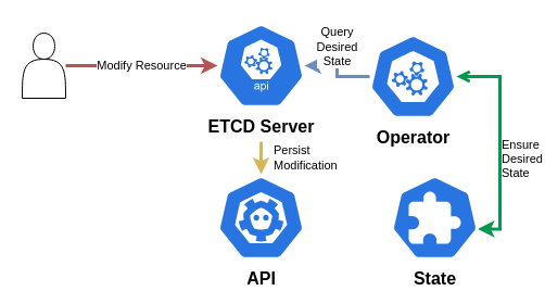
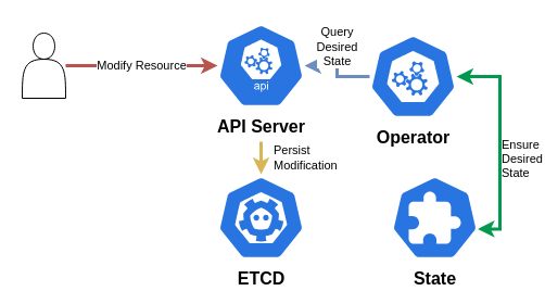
- <mxCell id="2" value="Ensure&lt;br&gt;Desired&lt;br&gt;State" style="edgeStyle=orthogonalEdgeStyle;rounded=0;orthogonalLoop=1;jettySize=auto;html=1;entryX=1;entryY=0.5;entryDx=0;entryDy=0;entryPerimeter=0;exitX=0.995;exitY=0.63;exitDx=0;exitDy=0;exitPerimeter=0;strokeWidth=3;strokeColor=#00994D;startArrow=classic;startFill=1;labelPosition=right;verticalLabelPosition=bottom;align=left;verticalAlign=top;spacingBottom=0;spacingTop=-11;endArrow=open;" edge="1" parent="1" source="3" target="8"><mxGeometry relative="1" as="geometry" /></mxCell>
+ <mxCell id="2" value="Ensure&lt;br&gt;Desired&lt;br&gt;State" style="edgeStyle=orthogonalEdgeStyle;rounded=0;orthogonalLoop=1;jettySize=auto;html=1;entryX=1;entryY=0.5;entryDx=0;entryDy=0;entryPerimeter=0;exitX=0.995;exitY=0.63;exitDx=0;exitDy=0;exitPerimeter=0;strokeWidth=3;strokeColor=#00994D;startArrow=classic;startFill=1;labelPosition=right;verticalLabelPosition=bottom;align=left;verticalAlign=top;spacingBottom=0;spacingTop=-11;" edge="1" parent="1" source="3" target="8"><mxGeometry relative="1" as="geometry" /></mxCell>
- <mxCell id="4" value="ETCD Server" style="sketch=0;html=1;dashed=0;whitespace=wrap;fillColor=#2875E2;strokeColor=#ffffff;points=[[0.005,0.63,0],[0.1,0.2,0],[0.9,0.2,0],[0.5,0,0],[0.995,0.63,0],[0.72,0.99,0],[0.5,1,0],[0.28,0.99,0]];verticalLabelPosition=bottom;align=center;verticalAlign=top;shape=mxgraph.kubernetes.icon;prIcon=api;fontStyle=1;fontSize=16;" vertex="1" parent="1"><mxGeometry x="200" y="20" width="80" height="80" as="geometry" /></mxCell>
+ <mxCell id="4" value="API Server" style="sketch=0;html=1;dashed=0;whitespace=wrap;fillColor=#2875E2;strokeColor=#ffffff;points=[[0.005,0.63,0],[0.1,0.2,0],[0.9,0.2,0],[0.5,0,0],[0.995,0.63,0],[0.72,0.99,0],[0.5,1,0],[0.28,0.99,0]];verticalLabelPosition=bottom;align=center;verticalAlign=top;shape=mxgraph.kubernetes.icon;prIcon=api;fontStyle=1;fontSize=16;" vertex="1" parent="1"><mxGeometry x="200" y="20" width="80" height="80" as="geometry" /></mxCell>
- <mxCell id="6" value="API" style="sketch=0;html=1;dashed=0;whitespace=wrap;fillColor=#2875E2;strokeColor=#ffffff;points=[[0.005,0.63,0],[0.1,0.2,0],[0.9,0.2,0],[0.5,0,0],[0.995,0.63,0],[0.72,0.99,0],[0.5,1,0],[0.28,0.99,0]];verticalLabelPosition=bottom;align=center;verticalAlign=top;shape=mxgraph.kubernetes.icon;prIcon=etcd;aspect=fixed;fontSize=16;fontStyle=1" vertex="1" parent="1"><mxGeometry x="200" y="160" width="80" height="80" as="geometry" /></mxCell>
+ <mxCell id="6" value="ETCD" style="sketch=0;html=1;dashed=0;whitespace=wrap;fillColor=#2875E2;strokeColor=#ffffff;points=[[0.005,0.63,0],[0.1,0.2,0],[0.9,0.2,0],[0.5,0,0],[0.995,0.63,0],[0.72,0.99,0],[0.5,1,0],[0.28,0.99,0]];verticalLabelPosition=bottom;align=center;verticalAlign=top;shape=mxgraph.kubernetes.icon;prIcon=etcd;aspect=fixed;fontSize=16;fontStyle=1" vertex="1" parent="1"><mxGeometry x="200" y="160" width="80" height="80" as="geometry" /></mxCell>
